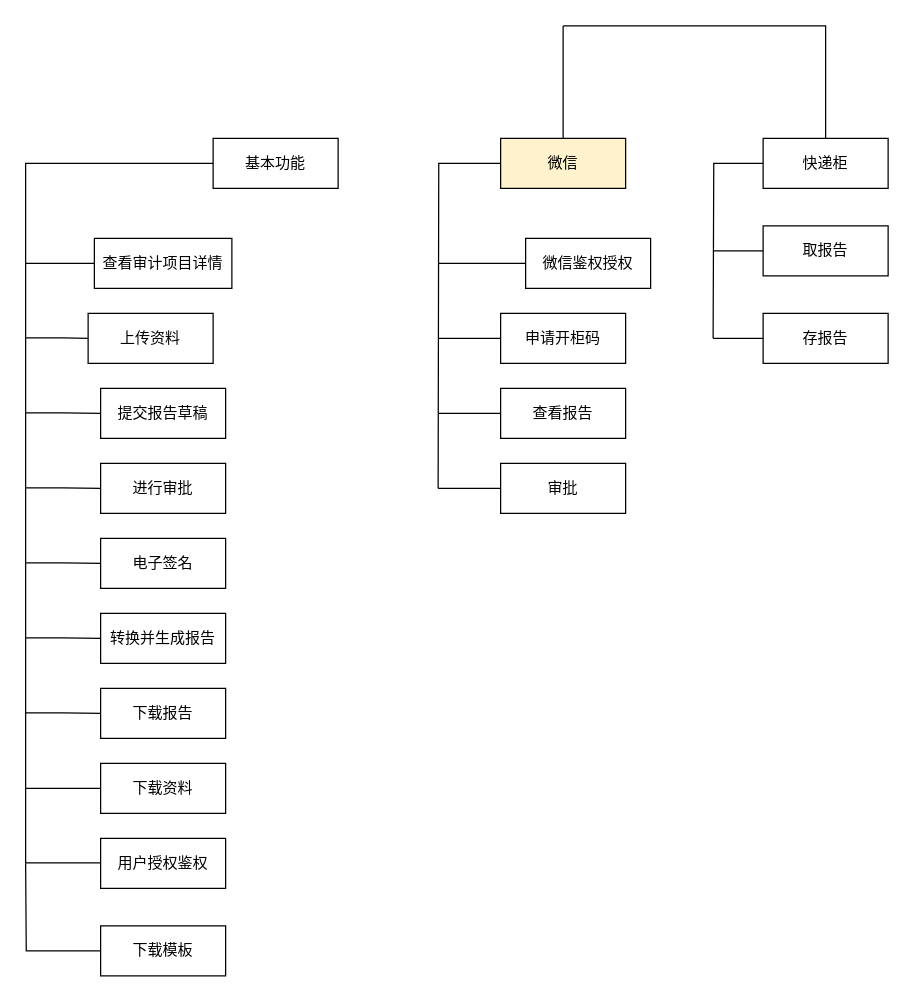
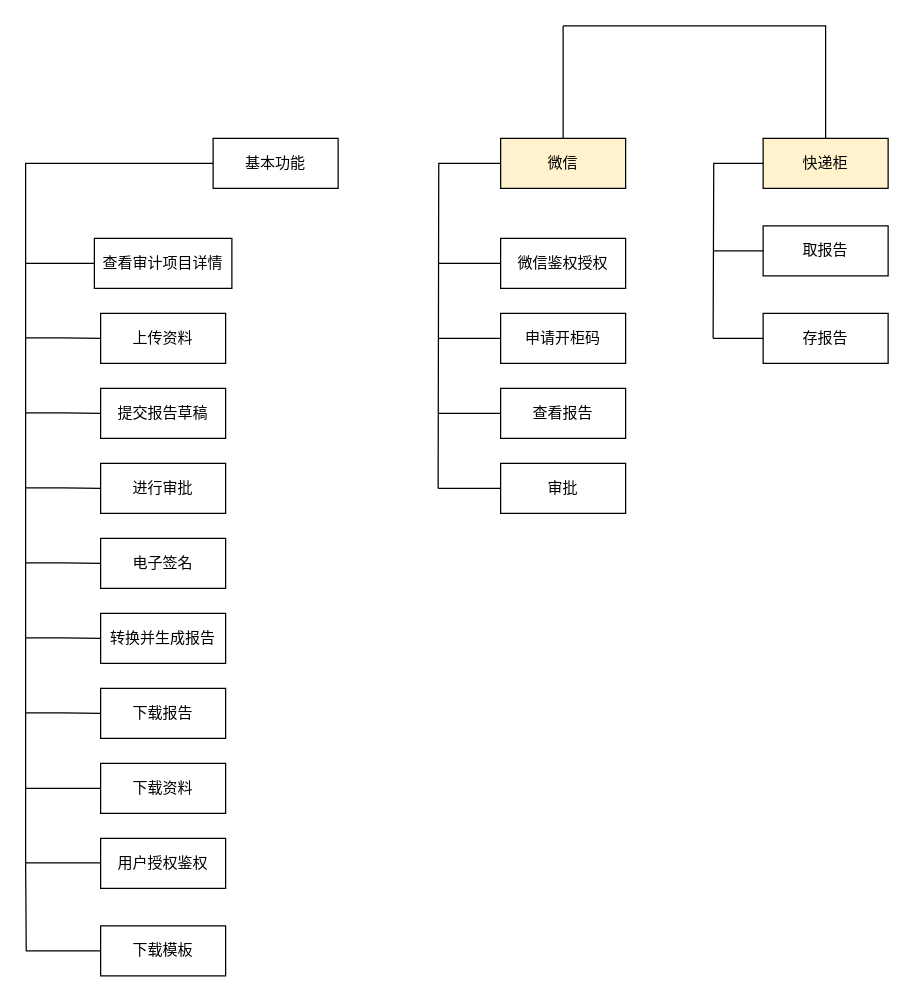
- <mxCell id="14" value="快递柜" style="rounded=0;whiteSpace=wrap;html=1;" vertex="1" parent="1"><mxGeometry x="610" y="110" width="100" height="40" as="geometry" /></mxCell>
+ <mxCell id="14" value="快递柜" style="rounded=0;whiteSpace=wrap;html=1;fillColor=#fff2cc;" vertex="1" parent="1"><mxGeometry x="610" y="110" width="100" height="40" as="geometry" /></mxCell>
- <mxCell id="30" value="微信鉴权授权" style="rounded=0;whiteSpace=wrap;html=1;" vertex="1" parent="1"><mxGeometry x="420" y="190" width="100" height="40" as="geometry" /></mxCell>
+ <mxCell id="30" value="微信鉴权授权" style="rounded=0;whiteSpace=wrap;html=1;" vertex="1" parent="1"><mxGeometry x="400" y="190" width="100" height="40" as="geometry" /></mxCell>
- <mxCell id="8" value="上传资料" style="rounded=0;whiteSpace=wrap;html=1;" vertex="1" parent="1"><mxGeometry x="70" y="250" width="100" height="40" as="geometry" /></mxCell>
+ <mxCell id="8" value="上传资料" style="rounded=0;whiteSpace=wrap;html=1;" vertex="1" parent="1"><mxGeometry x="80" y="250" width="100" height="40" as="geometry" /></mxCell>
